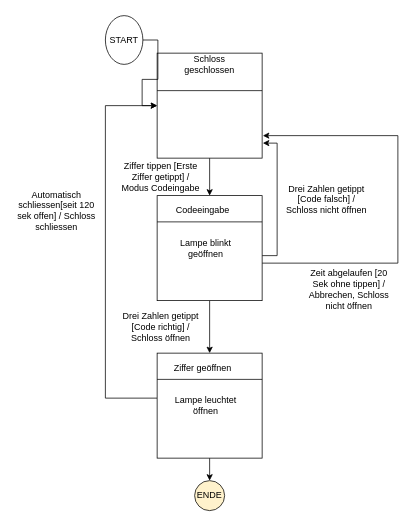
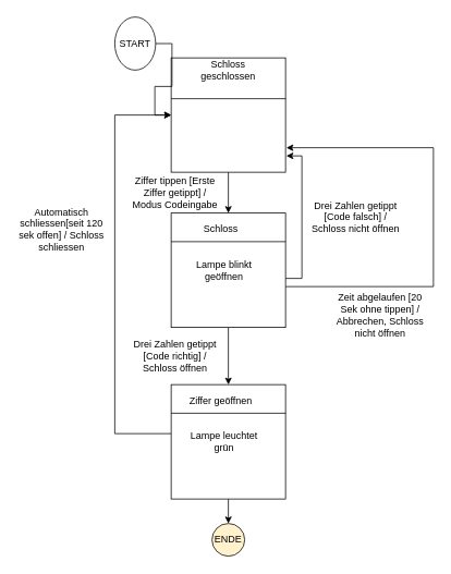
- <mxCell id="22" value="Codeeingabe" style="text;html=1;strokeColor=none;fillColor=none;align=center;verticalAlign=middle;whiteSpace=wrap;rounded=0;" parent="1" vertex="1"><mxGeometry x="215" y="270" width="110" height="20" as="geometry" /></mxCell>
+ <mxCell id="22" value="Schloss" style="text;html=1;strokeColor=none;fillColor=none;align=center;verticalAlign=middle;whiteSpace=wrap;rounded=0;" parent="1" vertex="1"><mxGeometry x="215" y="270" width="110" height="20" as="geometry" /></mxCell>
- <mxCell id="8" value="Lampe leuchtet öffnen" style="text;html=1;strokeColor=none;fillColor=none;align=center;verticalAlign=middle;whiteSpace=wrap;rounded=0;" parent="1" vertex="1"><mxGeometry x="219" y="515" width="110" height="50" as="geometry" /></mxCell>
+ <mxCell id="8" value="Lampe leuchtet grün" style="text;html=1;strokeColor=none;fillColor=none;align=center;verticalAlign=middle;whiteSpace=wrap;rounded=0;" parent="1" vertex="1"><mxGeometry x="219" y="515" width="110" height="50" as="geometry" /></mxCell>
